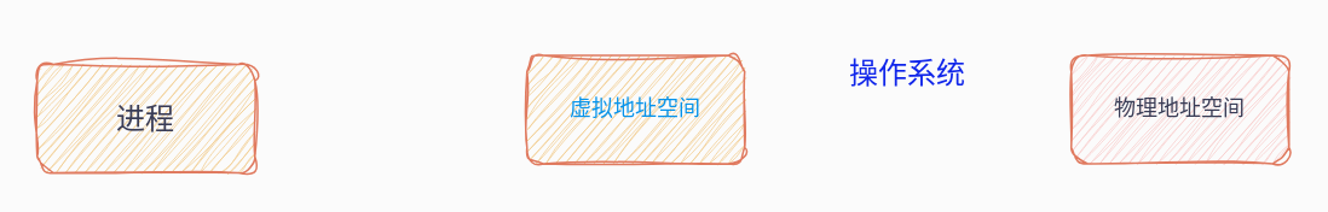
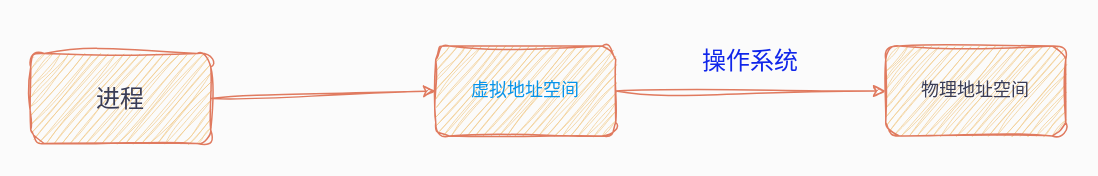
+ <mxCell id="6" value="" style="endArrow=classic;html=1;rounded=1;exitX=1;exitY=0.5;exitDx=0;exitDy=0;entryX=0;entryY=0.5;entryDx=0;entryDy=0;sketch=1;curveFitting=1;jiggle=2;labelBackgroundColor=none;strokeColor=#E07A5F;fontColor=default;" edge="1" parent="1" source="3" target="4"><mxGeometry width="50" height="50" relative="1" as="geometry"><mxPoint x="510" y="170" as="sourcePoint" /><mxPoint x="560" y="120" as="targetPoint" /></mxGeometry></mxCell>
- <mxCell id="4" value="物理地址空间" style="rounded=1;whiteSpace=wrap;html=1;sketch=1;curveFitting=1;jiggle=2;labelBackgroundColor=none;fillColor=#f8cecc;strokeColor=#E07A5F;fontColor=#393C56;" vertex="1" parent="1"><mxGeometry x="590" y="30" width="120" height="60" as="geometry" /></mxCell>
+ <mxCell id="4" value="物理地址空间" style="rounded=1;whiteSpace=wrap;html=1;sketch=1;curveFitting=1;jiggle=2;labelBackgroundColor=none;fillColor=#F2CC8F;strokeColor=#E07A5F;fontColor=#393C56;" vertex="1" parent="1"><mxGeometry x="590" y="30" width="120" height="60" as="geometry" /></mxCell>
+ <mxCell id="5" value="" style="endArrow=classic;html=1;rounded=1;exitX=1;exitY=0.5;exitDx=0;exitDy=0;entryX=0;entryY=0.5;entryDx=0;entryDy=0;sketch=1;curveFitting=1;jiggle=2;labelBackgroundColor=none;strokeColor=#E07A5F;fontColor=default;" edge="1" parent="1" source="2" target="3"><mxGeometry width="50" height="50" relative="1" as="geometry"><mxPoint x="510" y="170" as="sourcePoint" /><mxPoint x="560" y="120" as="targetPoint" /></mxGeometry></mxCell>
